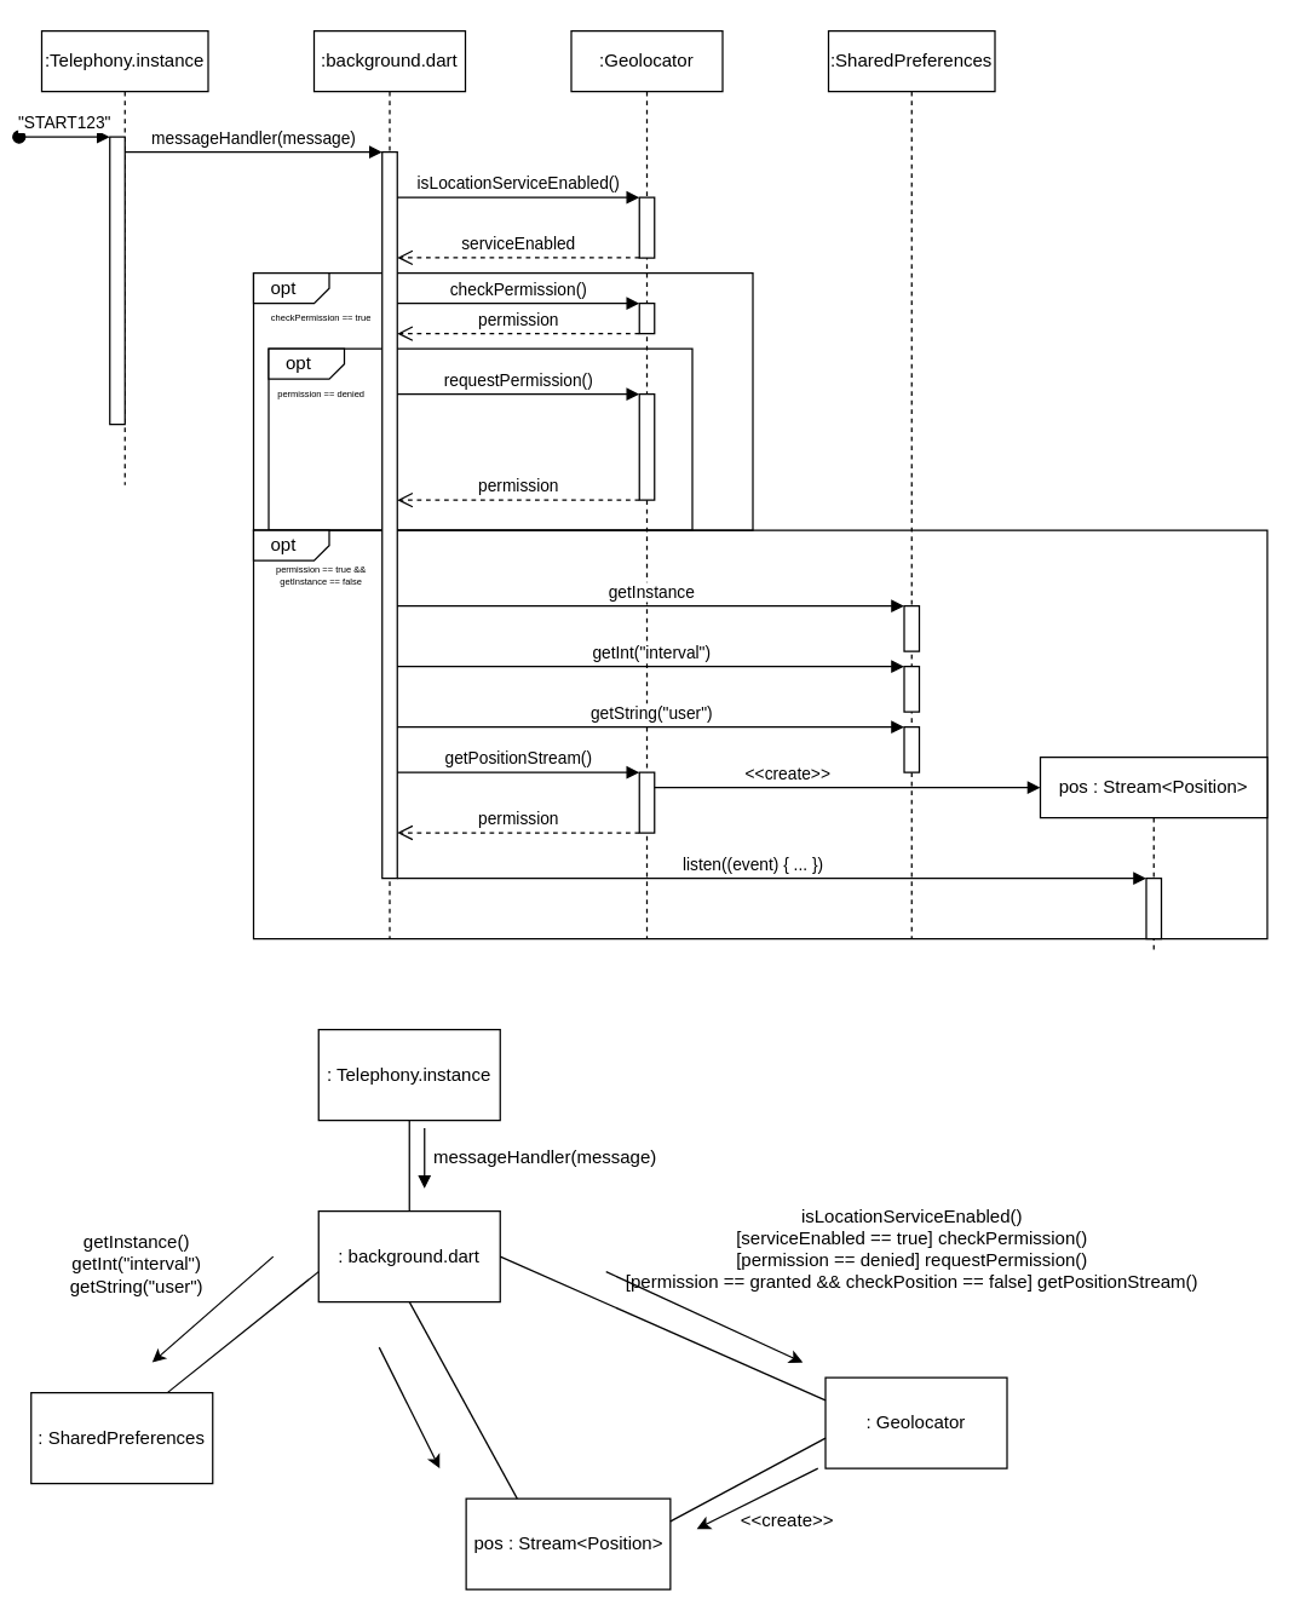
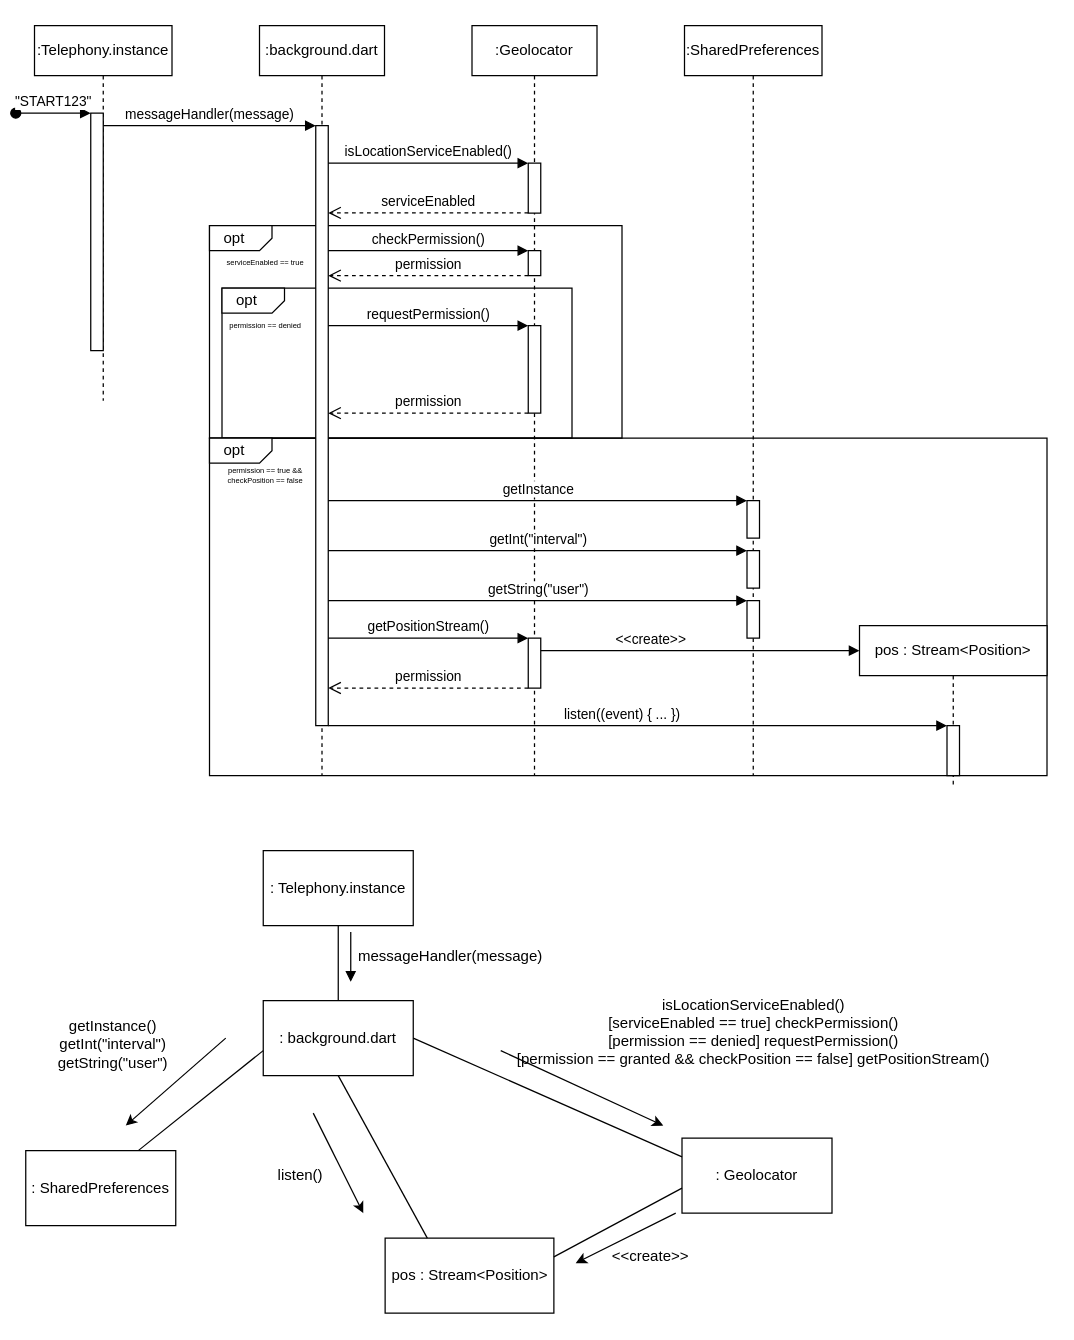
- <mxCell id="18" value="checkPermission == true" style="text;html=1;strokeColor=none;fillColor=none;align=center;verticalAlign=middle;whiteSpace=wrap;rounded=0;fontSize=6;" parent="1" vertex="1"><mxGeometry x="167" y="200" width="90" height="20" as="geometry" /></mxCell>
+ <mxCell id="18" value="serviceEnabled == true" style="text;html=1;strokeColor=none;fillColor=none;align=center;verticalAlign=middle;whiteSpace=wrap;rounded=0;fontSize=6;" parent="1" vertex="1"><mxGeometry x="167" y="200" width="90" height="20" as="geometry" /></mxCell>
- <mxCell id="32" value="&lt;div&gt;permission == true &amp;amp;&amp;amp;&lt;/div&gt;&lt;div&gt;getInstance == false&lt;br&gt;&lt;/div&gt;" style="text;html=1;strokeColor=none;fillColor=none;align=center;verticalAlign=middle;whiteSpace=wrap;rounded=0;fontSize=6;" parent="1" vertex="1"><mxGeometry x="167" y="370" width="90" height="20" as="geometry" /></mxCell>
+ <mxCell id="32" value="&lt;div&gt;permission == true &amp;amp;&amp;amp;&lt;/div&gt;&lt;div&gt;checkPosition == false&lt;br&gt;&lt;/div&gt;" style="text;html=1;strokeColor=none;fillColor=none;align=center;verticalAlign=middle;whiteSpace=wrap;rounded=0;fontSize=6;" parent="1" vertex="1"><mxGeometry x="167" y="370" width="90" height="20" as="geometry" /></mxCell>
+ <mxCell id="62" value="listen()" style="text;html=1;strokeColor=none;fillColor=none;align=center;verticalAlign=middle;whiteSpace=wrap;rounded=0;" vertex="1" parent="1"><mxGeometry x="210" y="925" width="60" height="30" as="geometry" /></mxCell>
